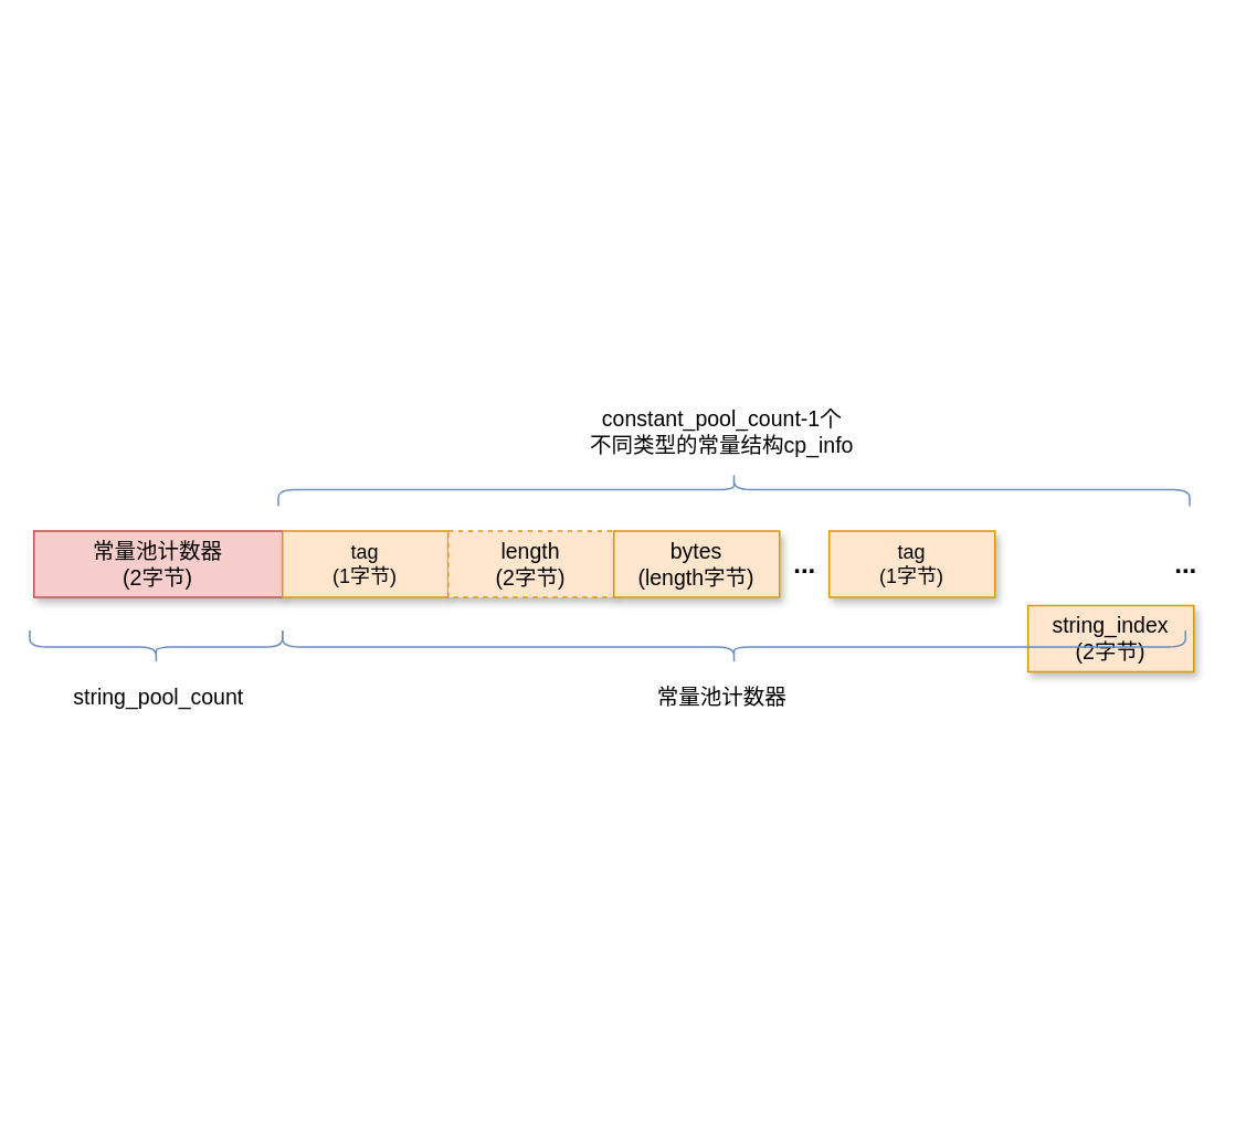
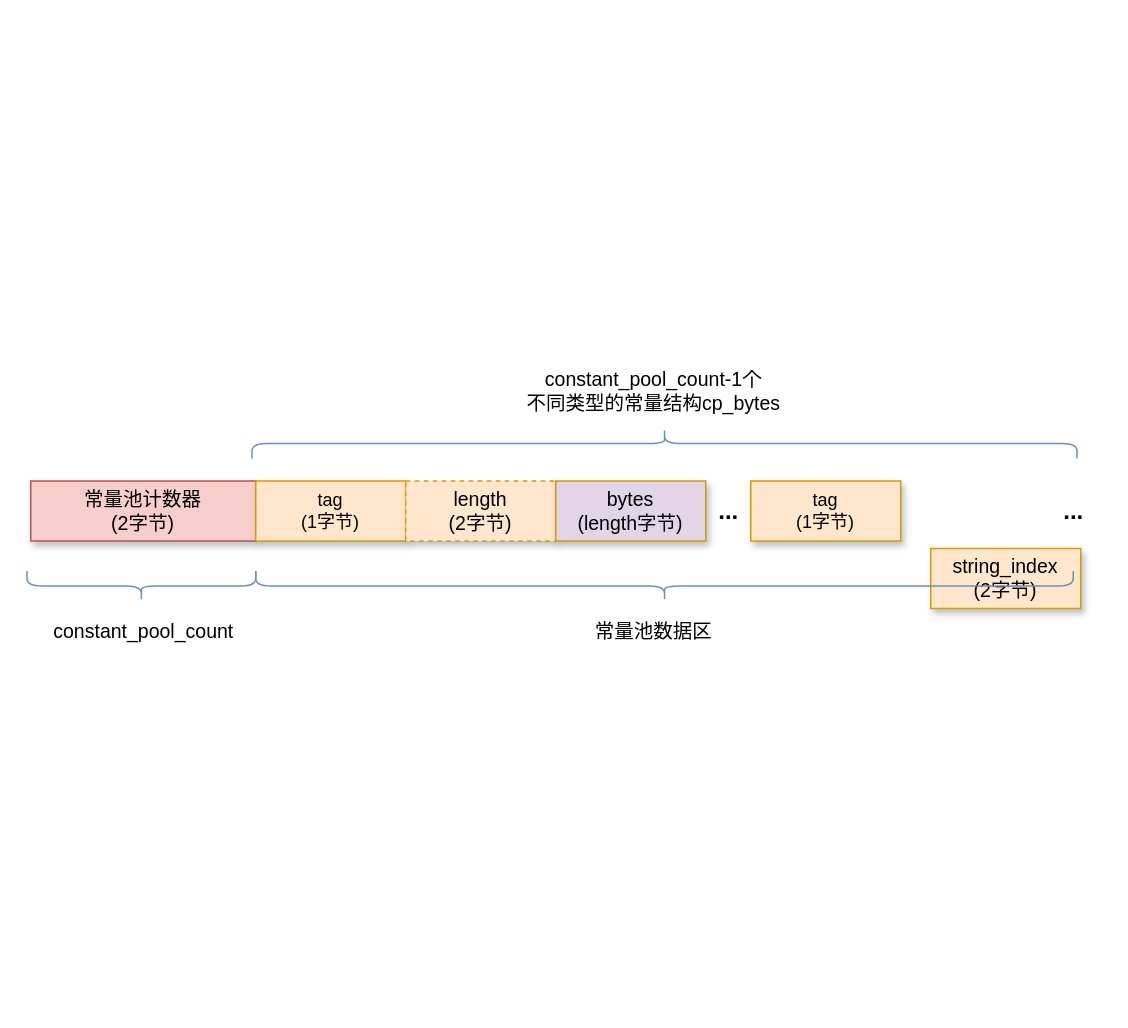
- <mxCell id="12" value="constant_pool_count-1个&lt;br&gt;不同类型的常量结构cp_info" style="text;html=1;align=center;verticalAlign=middle;resizable=0;points=[];autosize=1;fontSize=13;" vertex="1" parent="1"><mxGeometry x="350" y="240" width="170" height="40" as="geometry" /></mxCell>
+ <mxCell id="12" value="constant_pool_count-1个&lt;br&gt;不同类型的常量结构cp_bytes" style="text;html=1;align=center;verticalAlign=middle;resizable=0;points=[];autosize=1;fontSize=13;" vertex="1" parent="1"><mxGeometry x="350" y="240" width="170" height="40" as="geometry" /></mxCell>
- <mxCell id="5" value="&lt;span style=&quot;font-size: 13px&quot;&gt;bytes&lt;/span&gt;&lt;br style=&quot;font-size: 13px&quot;&gt;&lt;span style=&quot;font-size: 13px&quot;&gt;(&lt;/span&gt;&lt;span style=&quot;font-size: 13px&quot;&gt;length&lt;/span&gt;&lt;span style=&quot;font-size: 13px&quot;&gt;字节)&lt;/span&gt;" style="rounded=0;whiteSpace=wrap;html=1;shadow=1;fillColor=#ffe6cc;strokeColor=#d79b00;" parent="1" vertex="1"><mxGeometry x="370" y="320" width="100" height="40" as="geometry" /></mxCell>
+ <mxCell id="5" value="&lt;span style=&quot;font-size: 13px&quot;&gt;bytes&lt;/span&gt;&lt;br style=&quot;font-size: 13px&quot;&gt;&lt;span style=&quot;font-size: 13px&quot;&gt;(&lt;/span&gt;&lt;span style=&quot;font-size: 13px&quot;&gt;length&lt;/span&gt;&lt;span style=&quot;font-size: 13px&quot;&gt;字节)&lt;/span&gt;" style="rounded=0;whiteSpace=wrap;html=1;shadow=1;fillColor=#e1d5e7;strokeColor=#d79b00;" parent="1" vertex="1"><mxGeometry x="370" y="320" width="100" height="40" as="geometry" /></mxCell>
- <mxCell id="14" value="string_pool_count" style="text;html=1;align=center;verticalAlign=middle;resizable=0;points=[];autosize=1;fontSize=13;" vertex="1" parent="1"><mxGeometry x="25" y="410" width="140" height="20" as="geometry" /></mxCell>
+ <mxCell id="14" value="constant_pool_count" style="text;html=1;align=center;verticalAlign=middle;resizable=0;points=[];autosize=1;fontSize=13;" vertex="1" parent="1"><mxGeometry x="25" y="410" width="140" height="20" as="geometry" /></mxCell>
- <mxCell id="11" value="常量池计数器" style="text;html=1;align=center;verticalAlign=middle;resizable=0;points=[];autosize=1;fontSize=13;" vertex="1" parent="1"><mxGeometry x="390" y="410" width="90" height="20" as="geometry" /></mxCell>
+ <mxCell id="11" value="常量池数据区" style="text;html=1;align=center;verticalAlign=middle;resizable=0;points=[];autosize=1;fontSize=13;" vertex="1" parent="1"><mxGeometry x="390" y="410" width="90" height="20" as="geometry" /></mxCell>
